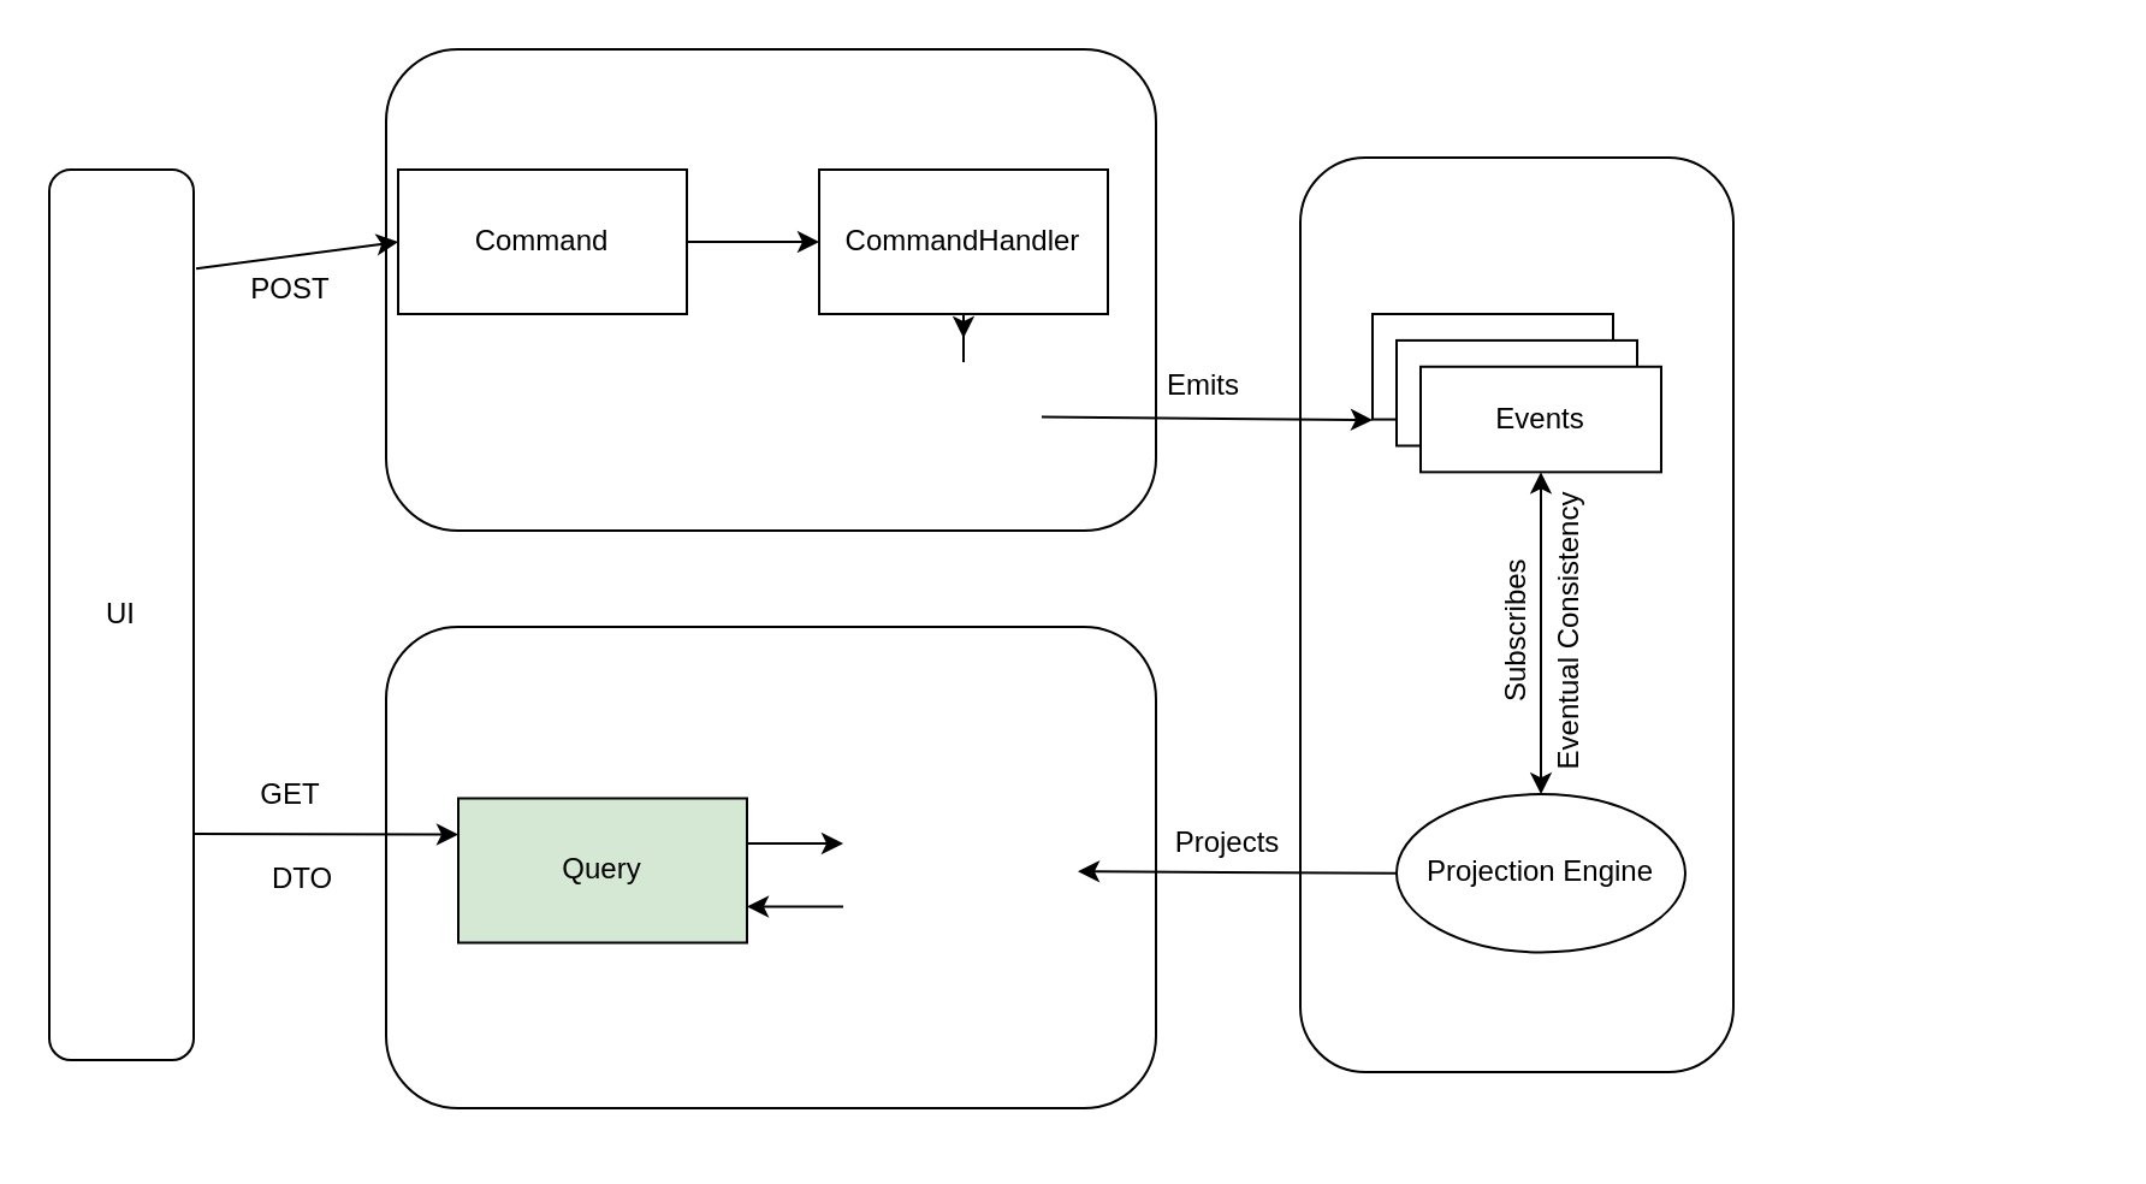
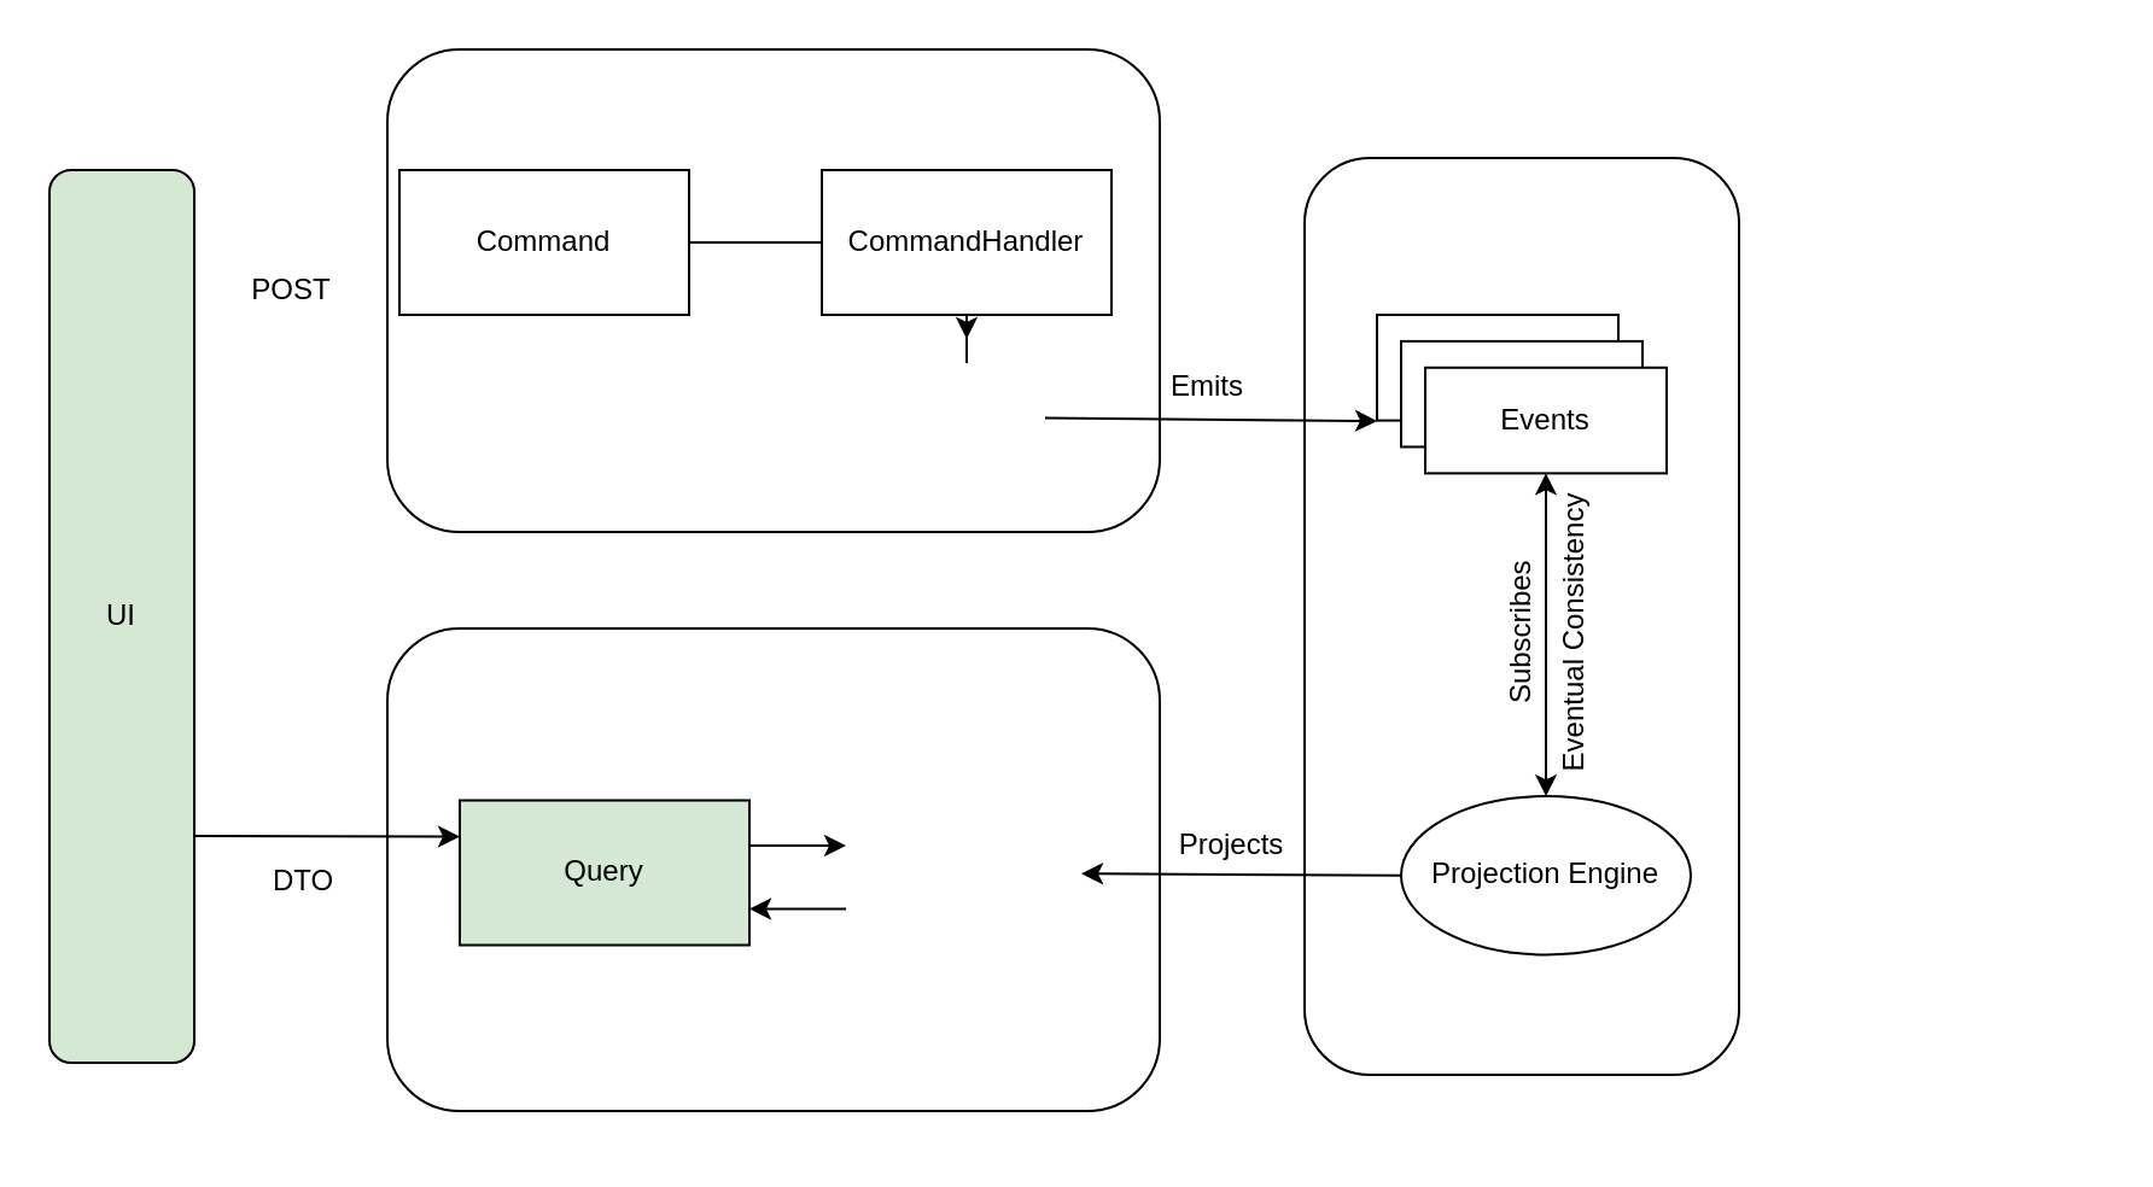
- <mxCell id="6" value="" style="edgeStyle=orthogonalEdgeStyle;rounded=0;orthogonalLoop=1;jettySize=auto;html=1;" edge="1" parent="1" source="7" target="4"><mxGeometry relative="1" as="geometry" /></mxCell>
+ <mxCell id="6" value="" style="edgeStyle=orthogonalEdgeStyle;rounded=0;orthogonalLoop=1;jettySize=auto;html=1;endArrow=none;" edge="1" parent="1" source="7" target="4"><mxGeometry relative="1" as="geometry" /></mxCell>
- <mxCell id="31" value="" style="endArrow=classic;html=1;entryX=0;entryY=0.5;entryDx=0;entryDy=0;exitX=1.017;exitY=0.111;exitDx=0;exitDy=0;exitPerimeter=0;" edge="1" parent="1" source="32" target="7"><mxGeometry width="50" height="50" relative="1" as="geometry"><mxPoint x="10" y="200" as="sourcePoint" /><mxPoint x="340" y="250" as="targetPoint" /></mxGeometry></mxCell>
- <mxCell id="32" value="UI" style="rounded=1;whiteSpace=wrap;html=1;" vertex="1" parent="1"><mxGeometry x="20" y="70" width="60" height="370" as="geometry" /></mxCell>
+ <mxCell id="32" value="UI" style="rounded=1;whiteSpace=wrap;html=1;fillColor=#d5e8d4;" vertex="1" parent="1"><mxGeometry x="20" y="70" width="60" height="370" as="geometry" /></mxCell>
- <mxCell id="35" value="GET" style="text;html=1;align=center;verticalAlign=middle;resizable=0;points=[];autosize=1;strokeColor=none;" vertex="1" parent="1"><mxGeometry x="100" y="320" width="40" height="20" as="geometry" /></mxCell>
